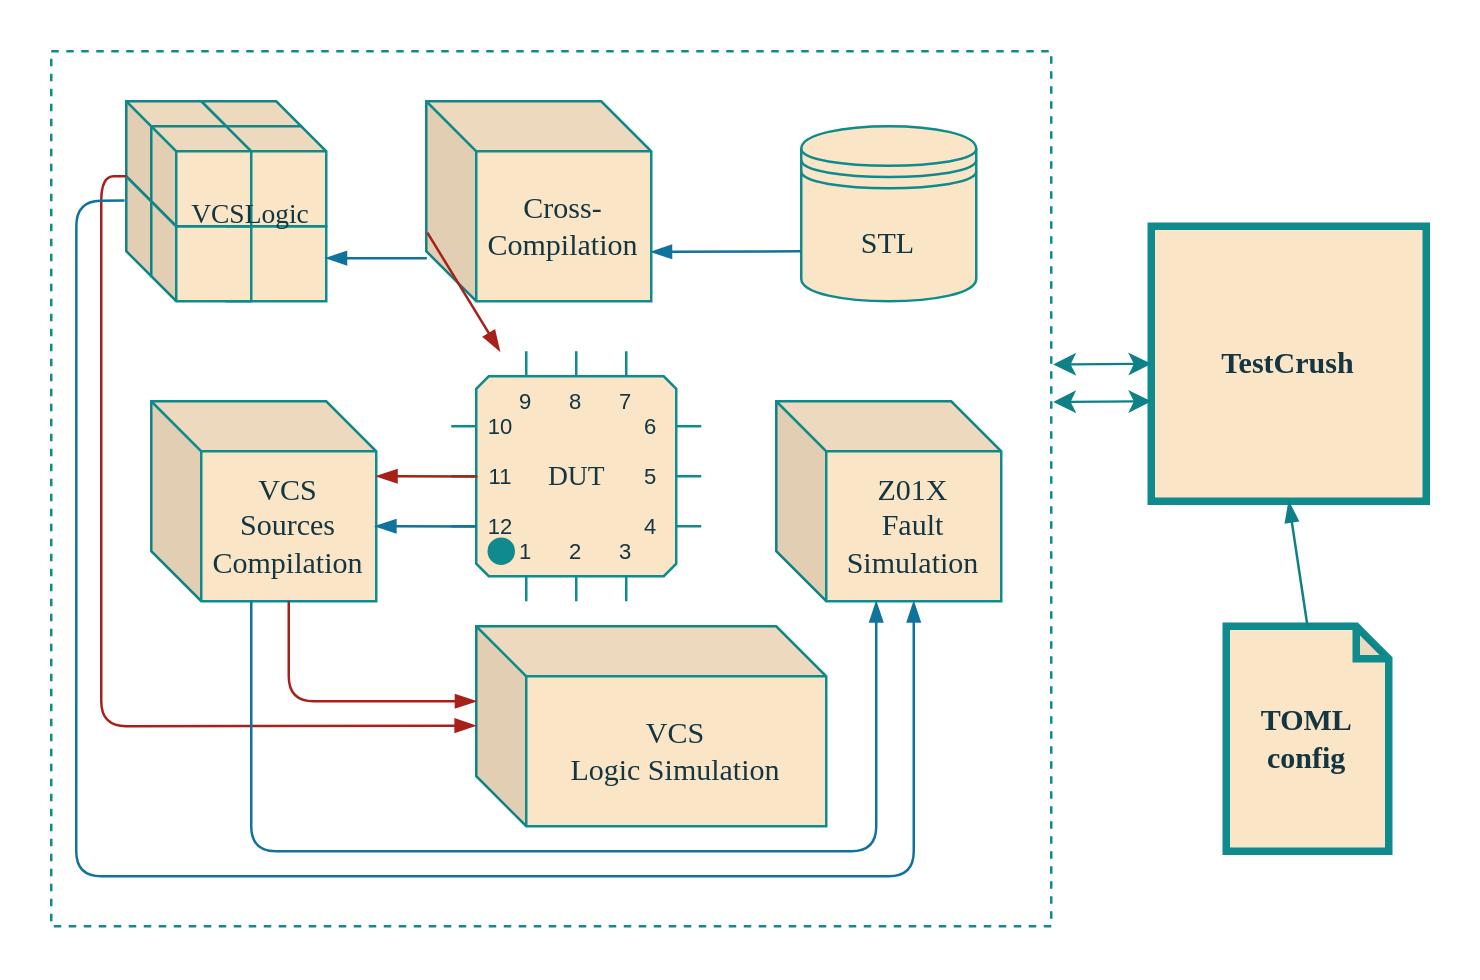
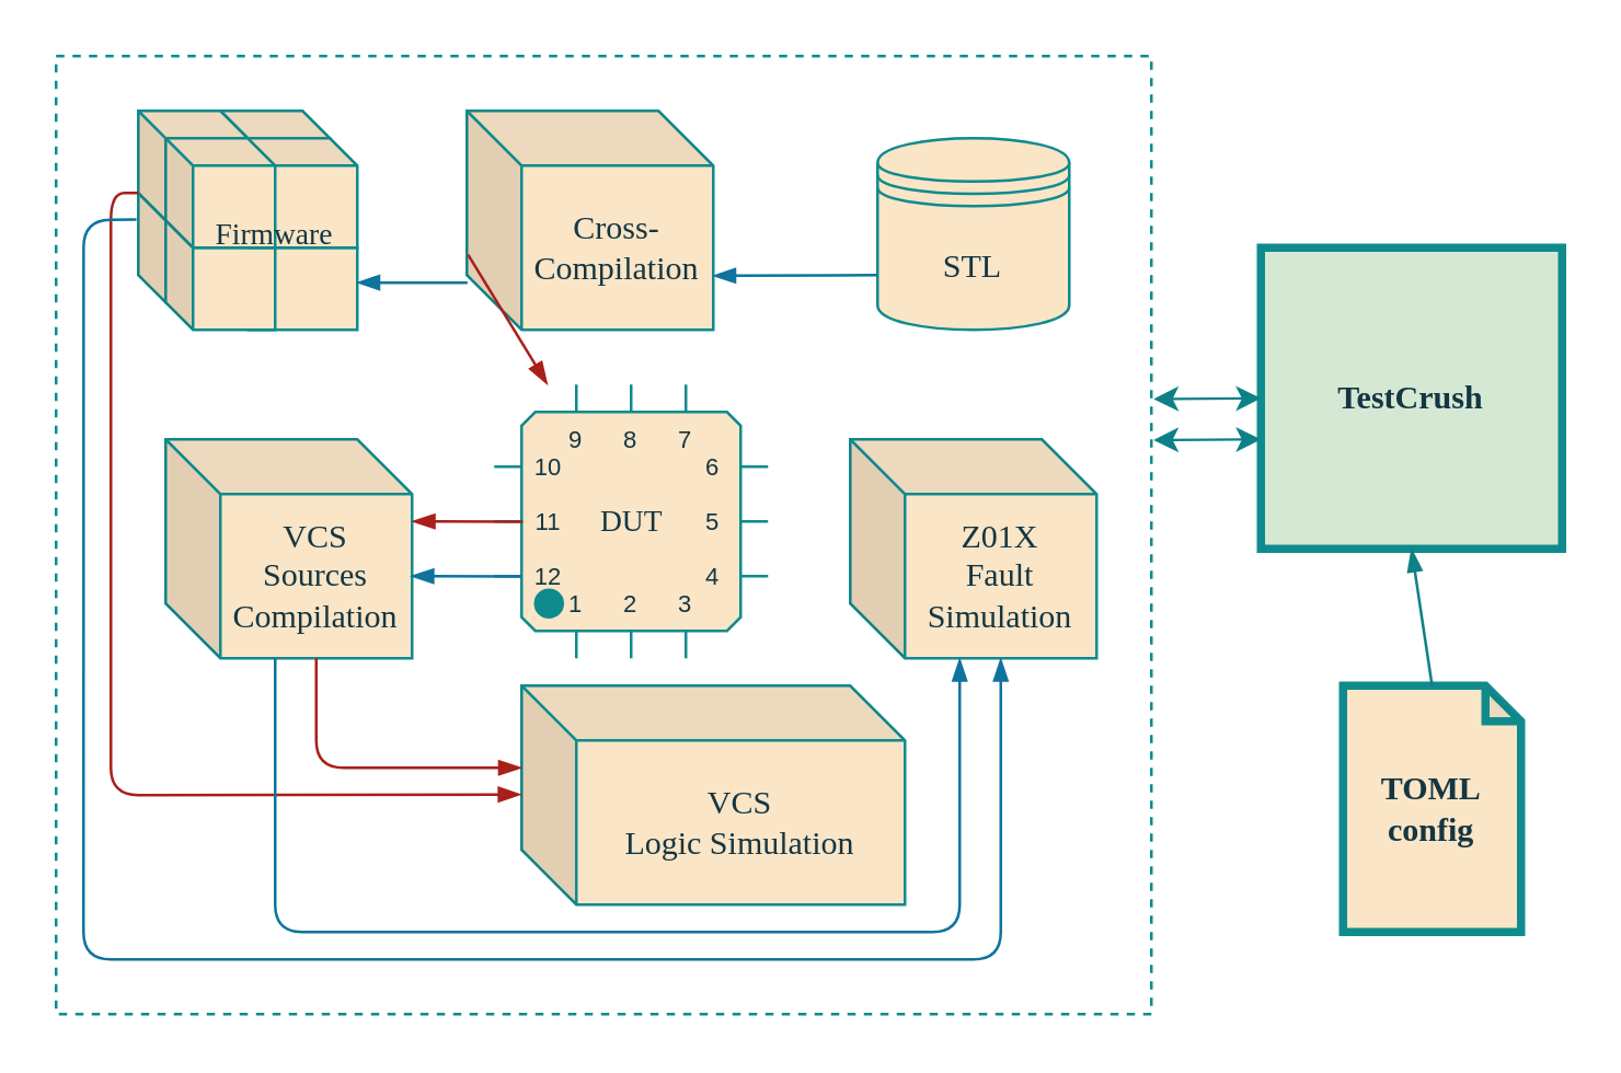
- <mxCell id="18" value="VCSLogic" style="text;html=1;strokeColor=none;fillColor=none;align=center;verticalAlign=middle;whiteSpace=wrap;rounded=0;fontSize=11;fontFamily=Garamond;fontColor=#143642;" vertex="1" parent="1"><mxGeometry x="70" y="70" width="60" height="30" as="geometry" /></mxCell>
+ <mxCell id="18" value="Firmware" style="text;html=1;strokeColor=none;fillColor=none;align=center;verticalAlign=middle;whiteSpace=wrap;rounded=0;fontSize=11;fontFamily=Garamond;fontColor=#143642;" vertex="1" parent="1"><mxGeometry x="70" y="70" width="60" height="30" as="geometry" /></mxCell>
- <mxCell id="4" value="&lt;b&gt;&lt;font face=&quot;Garamond&quot;&gt;TestCrush&lt;/font&gt;&lt;/b&gt;" style="whiteSpace=wrap;html=1;aspect=fixed;strokeWidth=3;fillColor=#FAE5C7;strokeColor=#0F8B8D;labelBackgroundColor=none;fontColor=#143642;" vertex="1" parent="1"><mxGeometry x="460" y="90" width="110" height="110" as="geometry" /></mxCell>
+ <mxCell id="4" value="&lt;b&gt;&lt;font face=&quot;Garamond&quot;&gt;TestCrush&lt;/font&gt;&lt;/b&gt;" style="whiteSpace=wrap;html=1;aspect=fixed;strokeWidth=3;fillColor=#d5e8d4;strokeColor=#0F8B8D;labelBackgroundColor=none;fontColor=#143642;" vertex="1" parent="1"><mxGeometry x="460" y="90" width="110" height="110" as="geometry" /></mxCell>
